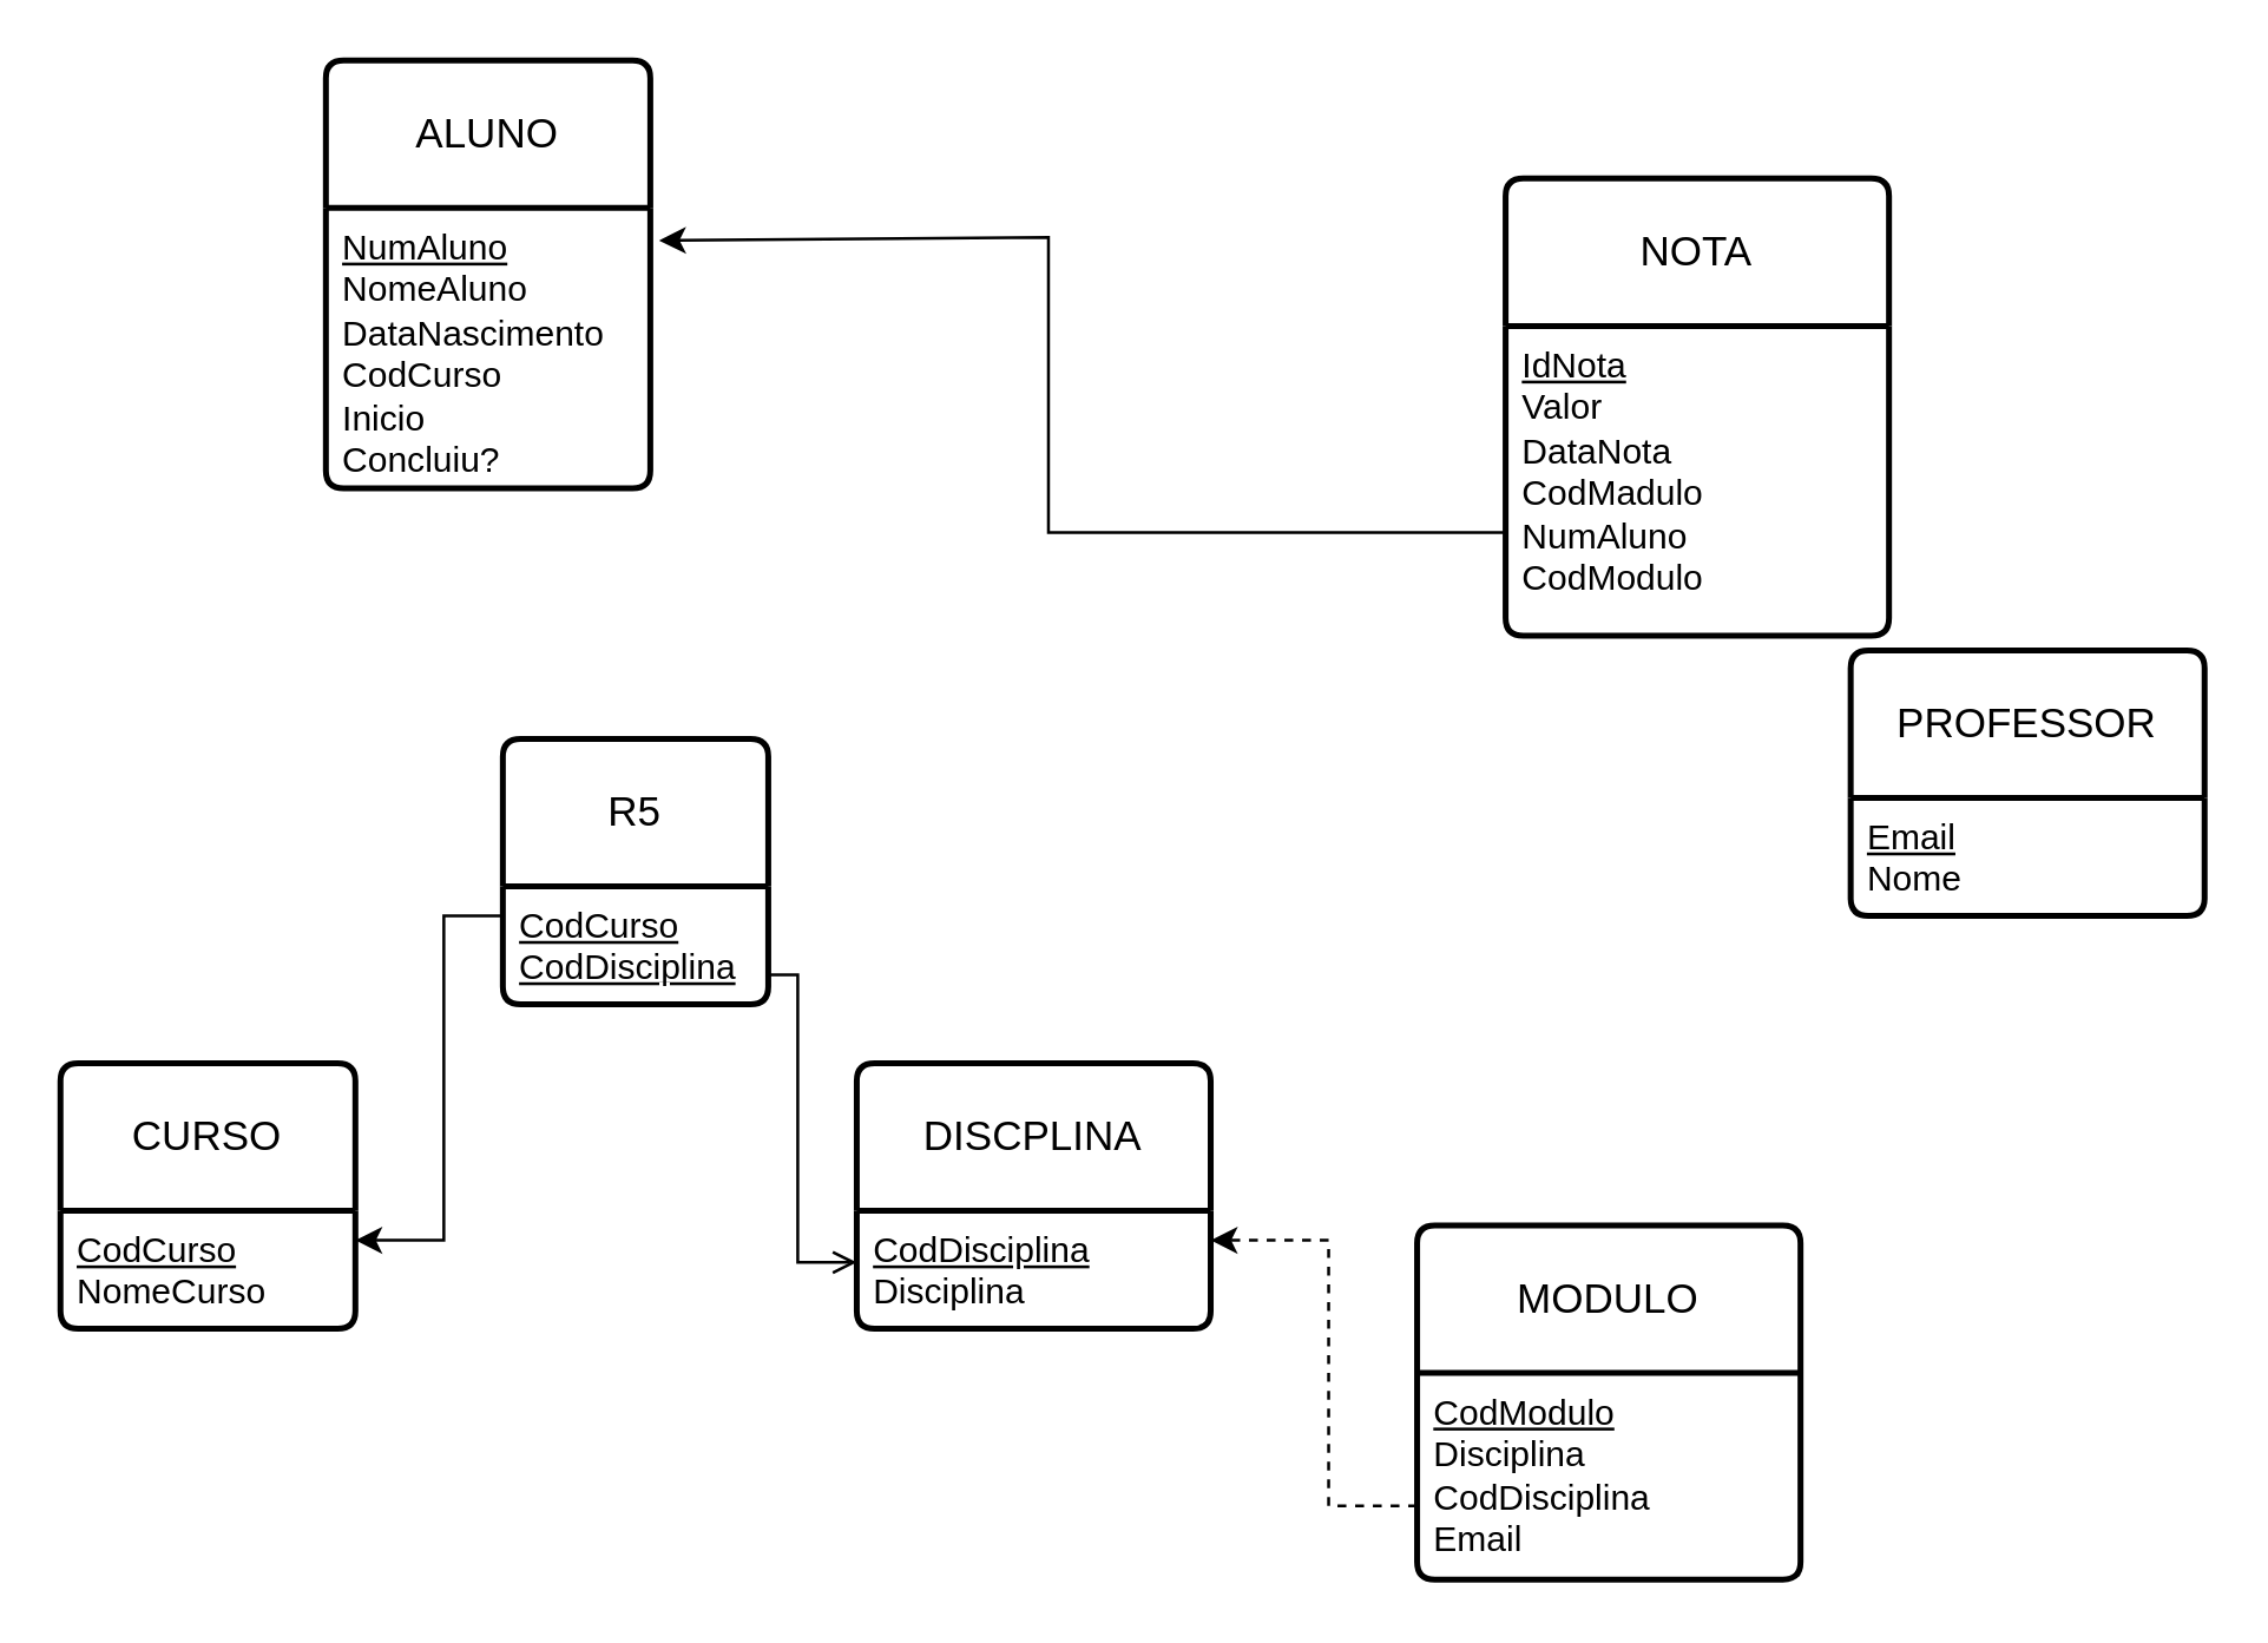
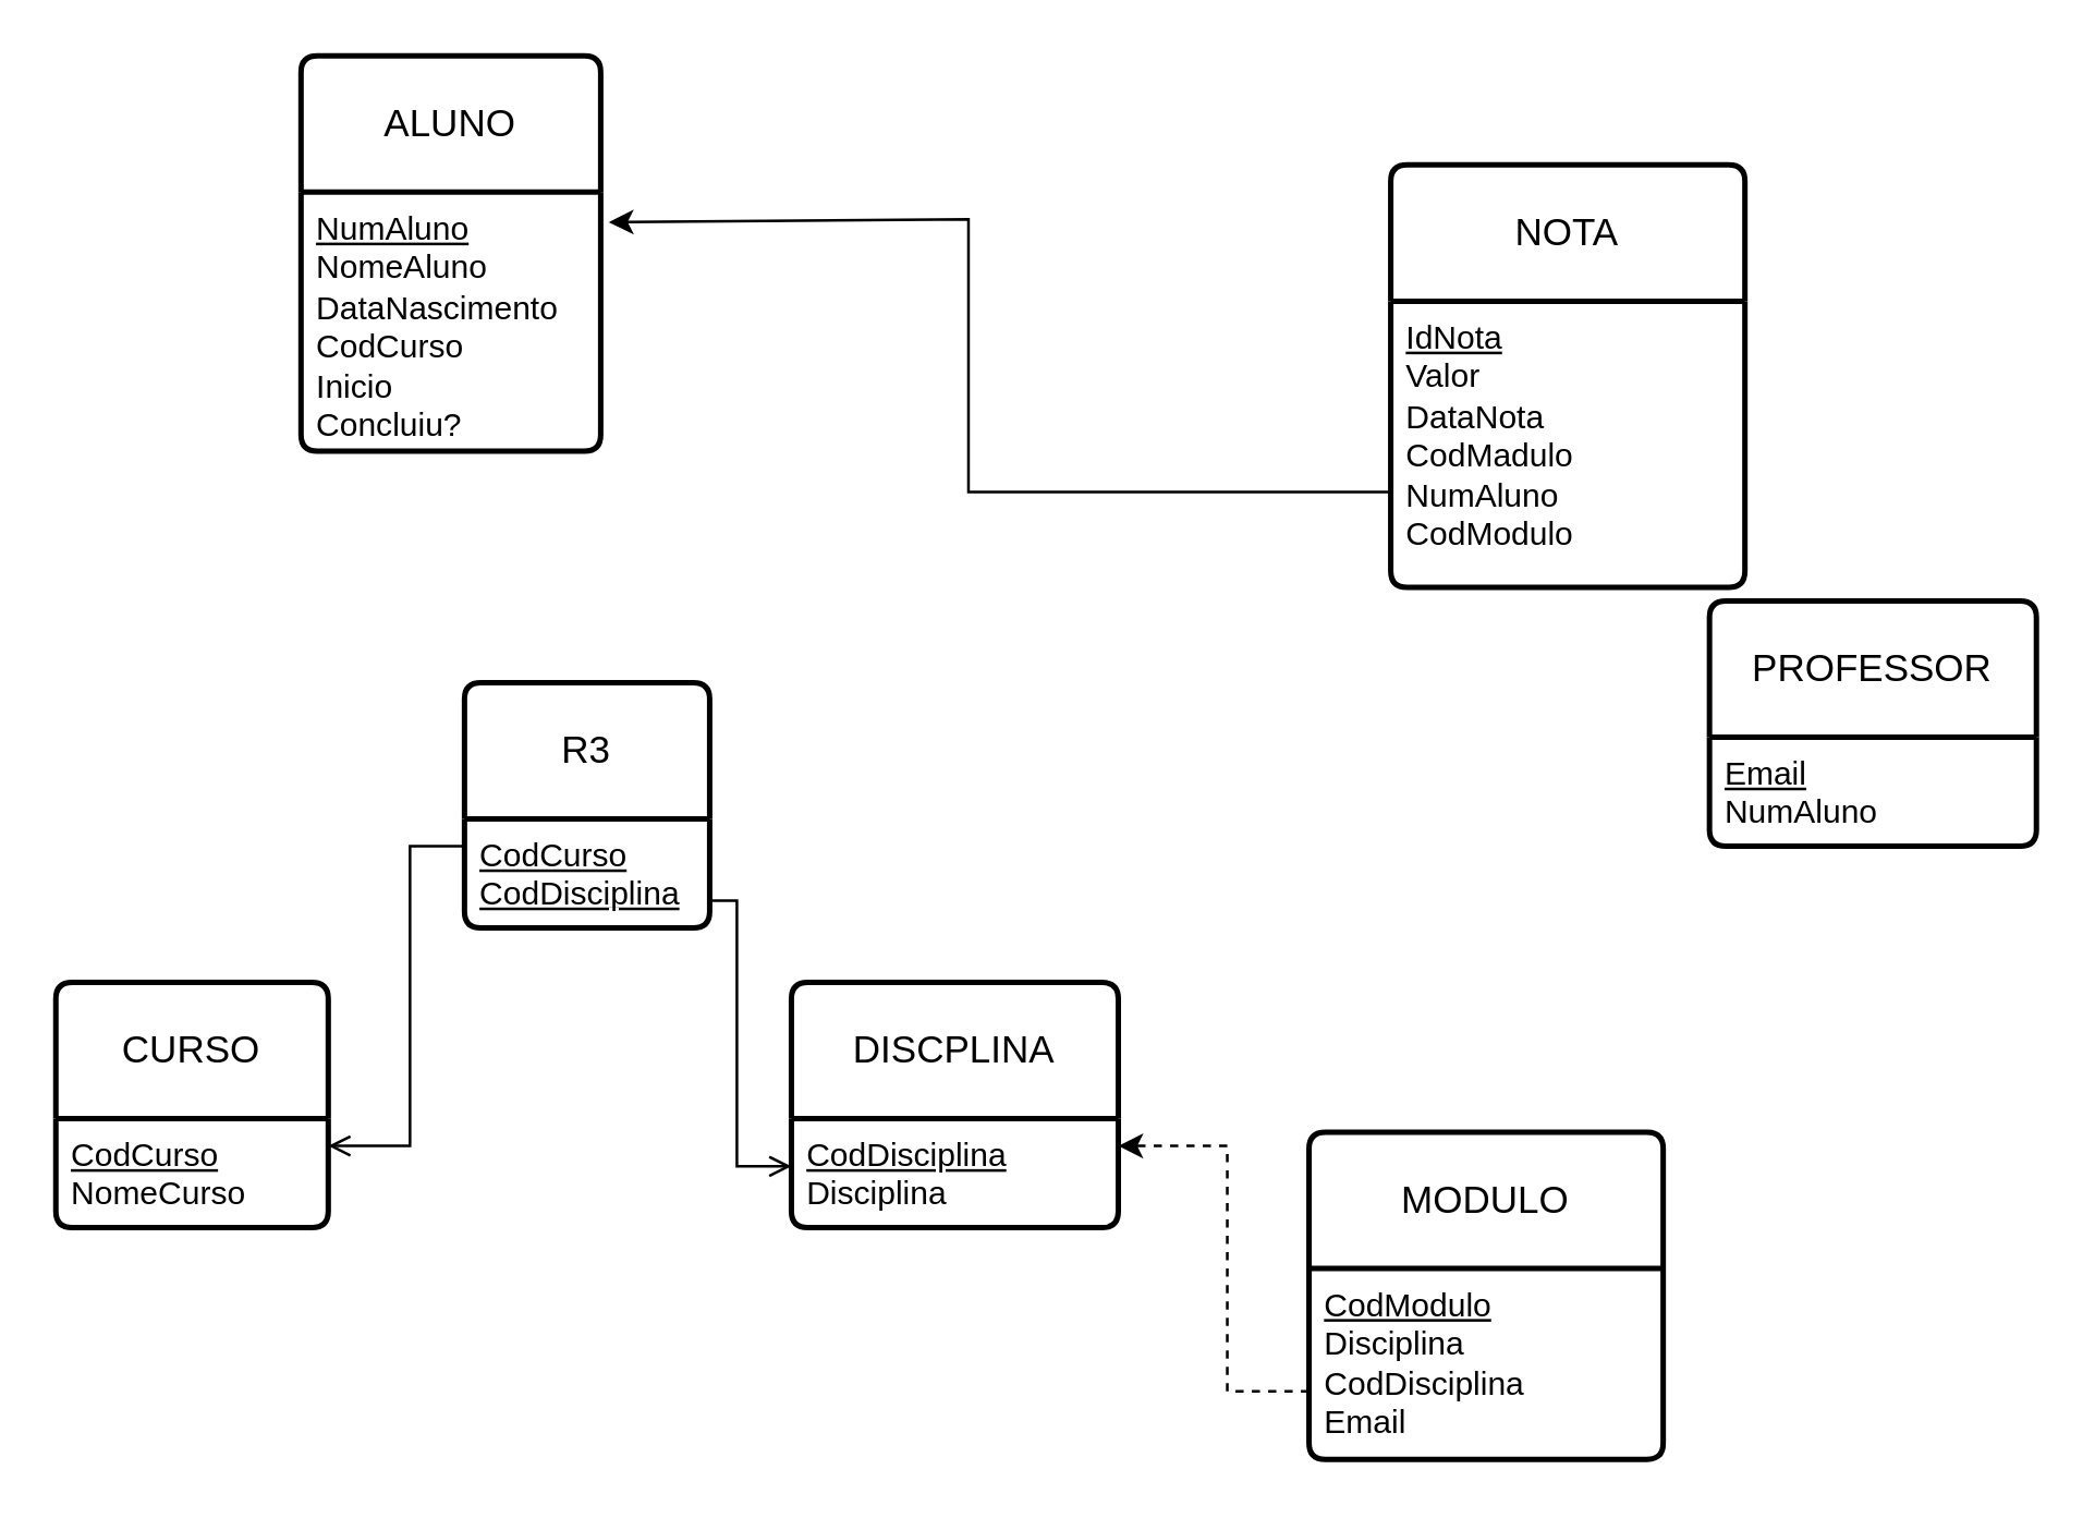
- <mxCell id="14" value="&lt;span style=&quot;text-wrap-mode: nowrap;&quot;&gt;R5&lt;/span&gt;" style="swimlane;childLayout=stackLayout;horizontal=1;startSize=50;horizontalStack=0;rounded=1;fontSize=14;fontStyle=0;strokeWidth=2;resizeParent=0;resizeLast=1;shadow=0;dashed=0;align=center;arcSize=4;whiteSpace=wrap;html=1;" vertex="1" parent="1"><mxGeometry x="170" y="250" width="90" height="90" as="geometry" /></mxCell>
+ <mxCell id="14" value="&lt;span style=&quot;text-wrap-mode: nowrap;&quot;&gt;R3&lt;/span&gt;" style="swimlane;childLayout=stackLayout;horizontal=1;startSize=50;horizontalStack=0;rounded=1;fontSize=14;fontStyle=0;strokeWidth=2;resizeParent=0;resizeLast=1;shadow=0;dashed=0;align=center;arcSize=4;whiteSpace=wrap;html=1;" vertex="1" parent="1"><mxGeometry x="170" y="250" width="90" height="90" as="geometry" /></mxCell>
- <mxCell id="13" value="&lt;u&gt;Email&lt;br&gt;&lt;/u&gt;Nome" style="align=left;strokeColor=none;fillColor=none;spacingLeft=4;spacingRight=4;fontSize=12;verticalAlign=top;resizable=0;rotatable=0;part=1;html=1;whiteSpace=wrap;" vertex="1" parent="12"><mxGeometry y="50" width="120" height="40" as="geometry" /></mxCell>
+ <mxCell id="13" value="&lt;u&gt;Email&lt;br&gt;&lt;/u&gt;NumAluno" style="align=left;strokeColor=none;fillColor=none;spacingLeft=4;spacingRight=4;fontSize=12;verticalAlign=top;resizable=0;rotatable=0;part=1;html=1;whiteSpace=wrap;" vertex="1" parent="12"><mxGeometry y="50" width="120" height="40" as="geometry" /></mxCell>
- <mxCell id="16" style="edgeStyle=orthogonalEdgeStyle;rounded=0;orthogonalLoop=1;jettySize=auto;html=1;entryX=1;entryY=0.25;entryDx=0;entryDy=0;" edge="1" parent="1" source="15" target="5"><mxGeometry relative="1" as="geometry"><Array as="points"><mxPoint x="150" y="310" /><mxPoint x="150" y="420" /></Array></mxGeometry></mxCell>
+ <mxCell id="16" style="edgeStyle=orthogonalEdgeStyle;rounded=0;orthogonalLoop=1;jettySize=auto;html=1;entryX=1;entryY=0.25;entryDx=0;entryDy=0;endArrow=open;" edge="1" parent="1" source="15" target="5"><mxGeometry relative="1" as="geometry"><Array as="points"><mxPoint x="150" y="310" /><mxPoint x="150" y="420" /></Array></mxGeometry></mxCell>
